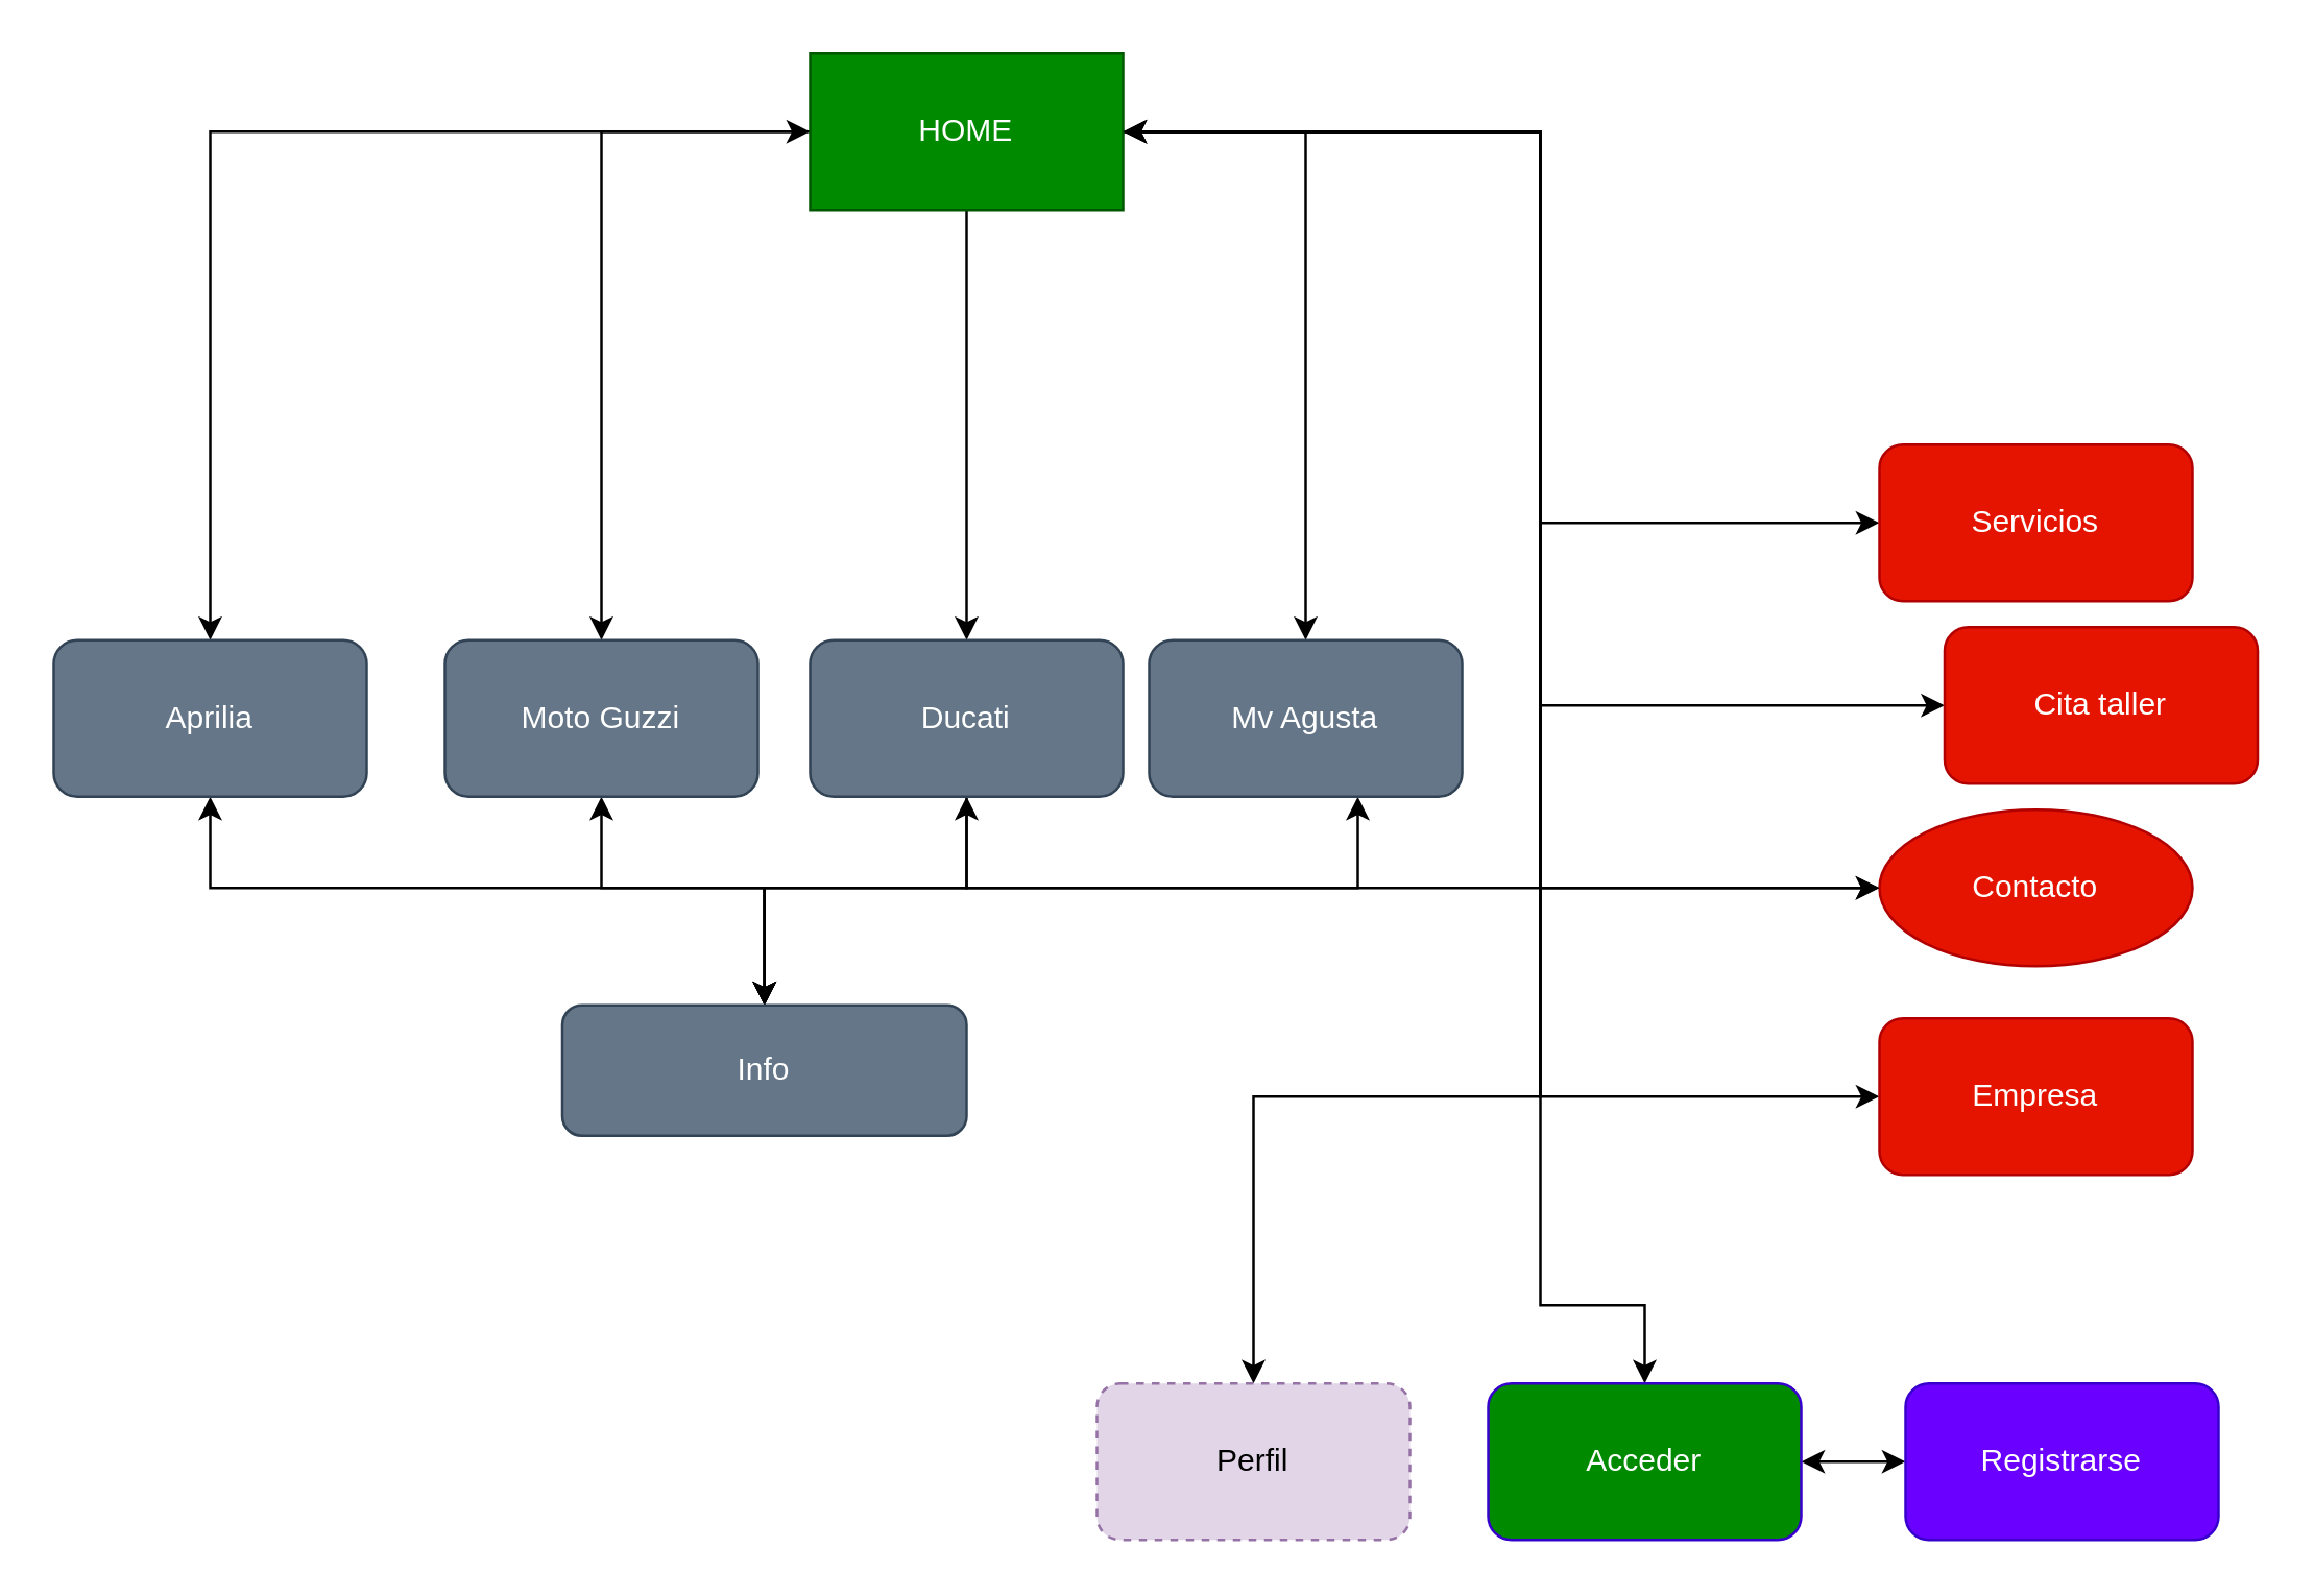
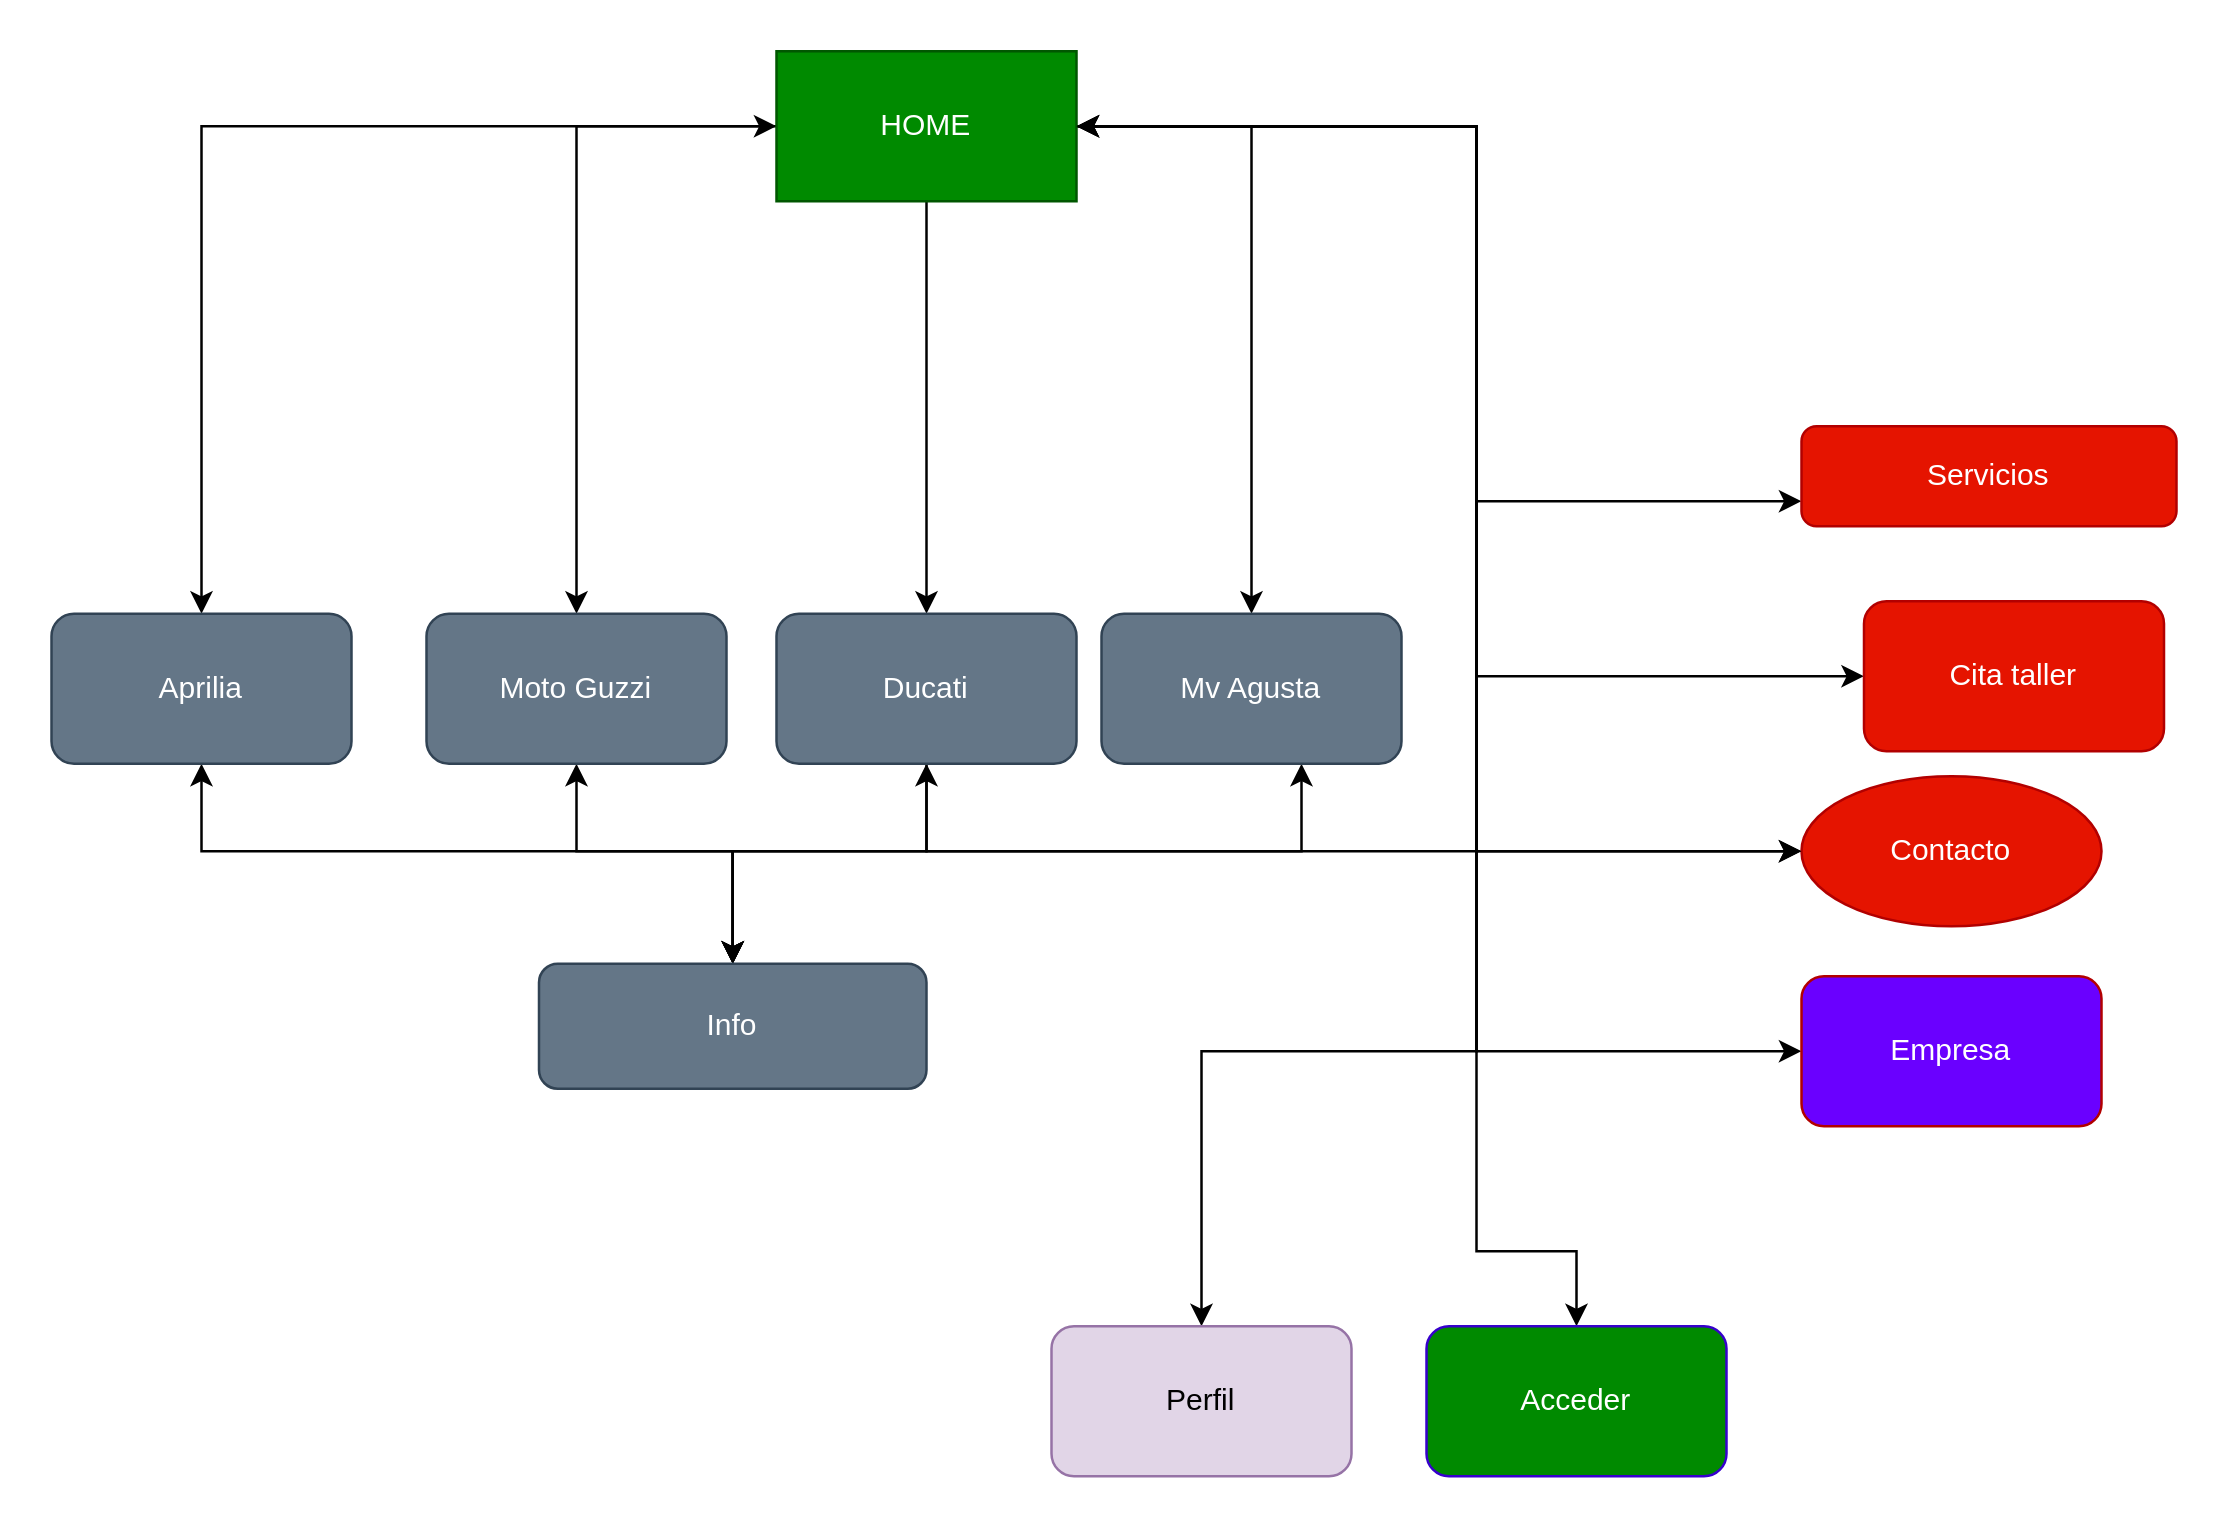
- <mxCell id="14" value="Servicios" style="rounded=1;whiteSpace=wrap;html=1;fillColor=#e51400;fontColor=#ffffff;strokeColor=#B20000;" parent="1" vertex="1"><mxGeometry x="720" y="170" width="120" height="60" as="geometry" /></mxCell>
+ <mxCell id="14" value="Servicios" style="rounded=1;whiteSpace=wrap;html=1;fillColor=#e51400;fontColor=#ffffff;strokeColor=#B20000;" parent="1" vertex="1"><mxGeometry x="720" y="170" width="150" height="40" as="geometry" /></mxCell>
- <mxCell id="12" value="Empresa" style="rounded=1;whiteSpace=wrap;html=1;fillColor=#e51400;fontColor=#ffffff;strokeColor=#B20000;" parent="1" vertex="1"><mxGeometry x="720" y="390" width="120" height="60" as="geometry" /></mxCell>
+ <mxCell id="12" value="Empresa" style="rounded=1;whiteSpace=wrap;html=1;fillColor=#6a00ff;fontColor=#ffffff;strokeColor=#B20000;" parent="1" vertex="1"><mxGeometry x="720" y="390" width="120" height="60" as="geometry" /></mxCell>
- <mxCell id="29" value="Perfil" style="rounded=1;whiteSpace=wrap;html=1;fillColor=#e1d5e7;strokeColor=#9673a6;dashed=1;" parent="1" vertex="1"><mxGeometry x="420" y="530" width="120" height="60" as="geometry" /></mxCell>
+ <mxCell id="29" value="Perfil" style="rounded=1;whiteSpace=wrap;html=1;fillColor=#e1d5e7;strokeColor=#9673a6;" parent="1" vertex="1"><mxGeometry x="420" y="530" width="120" height="60" as="geometry" /></mxCell>
- <mxCell id="26" style="edgeStyle=orthogonalEdgeStyle;rounded=0;orthogonalLoop=1;jettySize=auto;html=1;entryX=0;entryY=0.5;entryDx=0;entryDy=0;startArrow=classic;startFill=1;" parent="1" source="27" target="28" edge="1"><mxGeometry relative="1" as="geometry" /></mxCell>
- <mxCell id="28" value="Registrarse" style="rounded=1;whiteSpace=wrap;html=1;fillColor=#6a00ff;fontColor=#ffffff;strokeColor=#3700CC;" parent="1" vertex="1"><mxGeometry x="730" y="530" width="120" height="60" as="geometry" /></mxCell>
